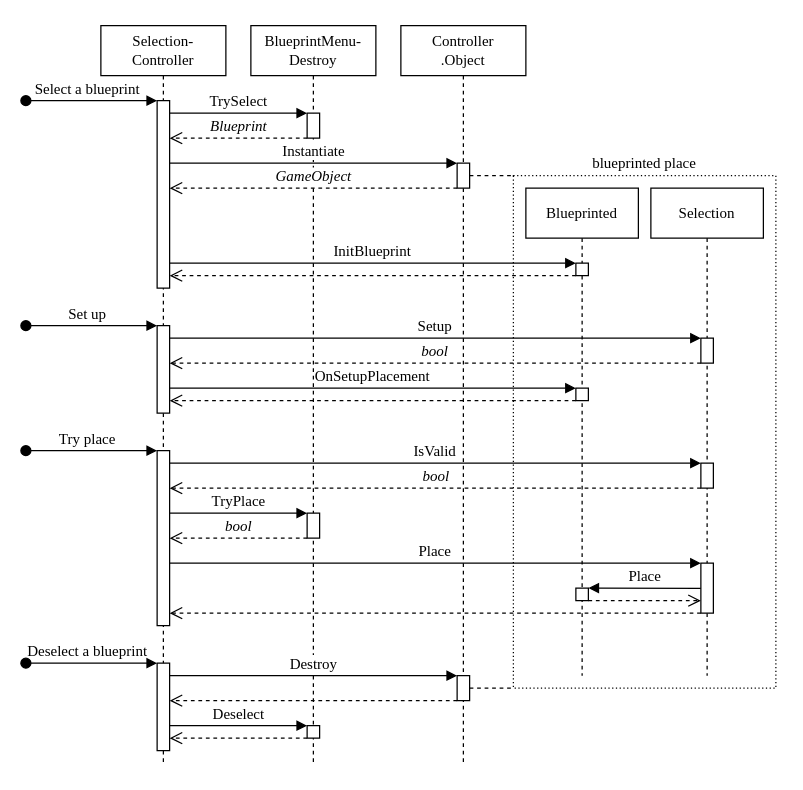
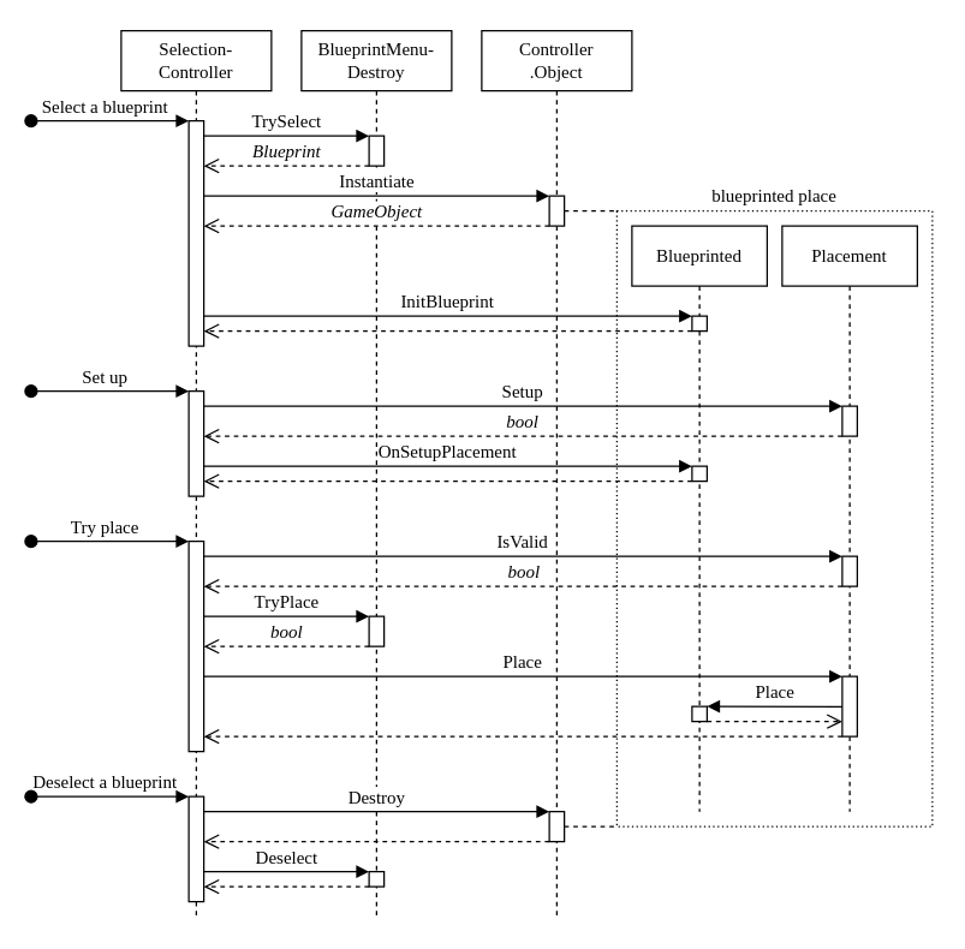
- <mxCell id="19" value="Selection" style="shape=umlLifeline;perimeter=lifelinePerimeter;whiteSpace=wrap;html=1;container=0;dropTarget=0;collapsible=0;recursiveResize=0;outlineConnect=0;portConstraint=eastwest;newEdgeStyle={&quot;edgeStyle&quot;:&quot;elbowEdgeStyle&quot;,&quot;elbow&quot;:&quot;vertical&quot;,&quot;curved&quot;:0,&quot;rounded&quot;:0};fontFamily=&quot;Latin Modern Mono 12&quot;;" parent="1" vertex="1"><mxGeometry x="520" y="150" width="90" height="390" as="geometry" /></mxCell>
+ <mxCell id="19" value="Placement" style="shape=umlLifeline;perimeter=lifelinePerimeter;whiteSpace=wrap;html=1;container=0;dropTarget=0;collapsible=0;recursiveResize=0;outlineConnect=0;portConstraint=eastwest;newEdgeStyle={&quot;edgeStyle&quot;:&quot;elbowEdgeStyle&quot;,&quot;elbow&quot;:&quot;vertical&quot;,&quot;curved&quot;:0,&quot;rounded&quot;:0};fontFamily=&quot;Latin Modern Mono 12&quot;;" parent="1" vertex="1"><mxGeometry x="520" y="150" width="90" height="390" as="geometry" /></mxCell>
